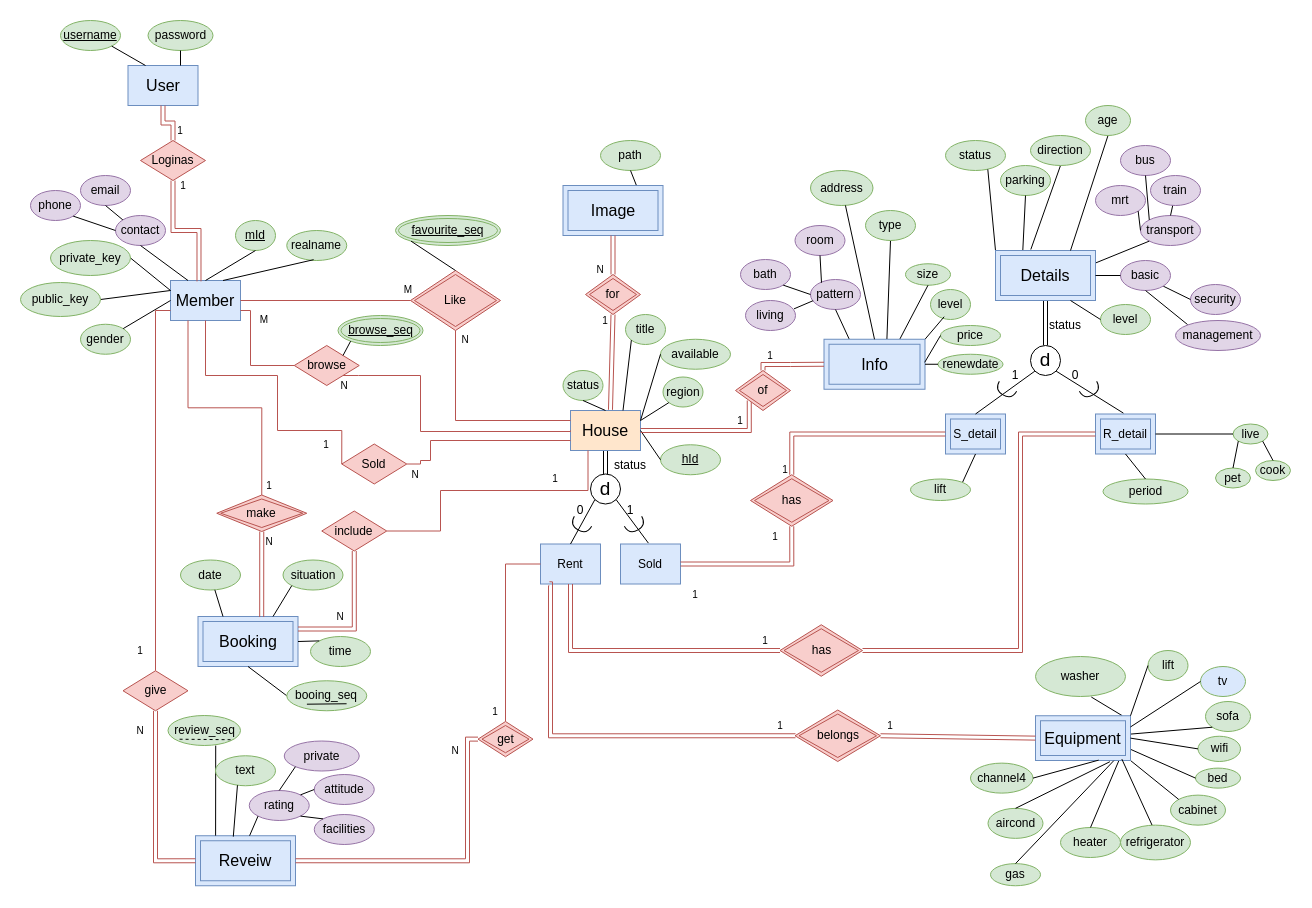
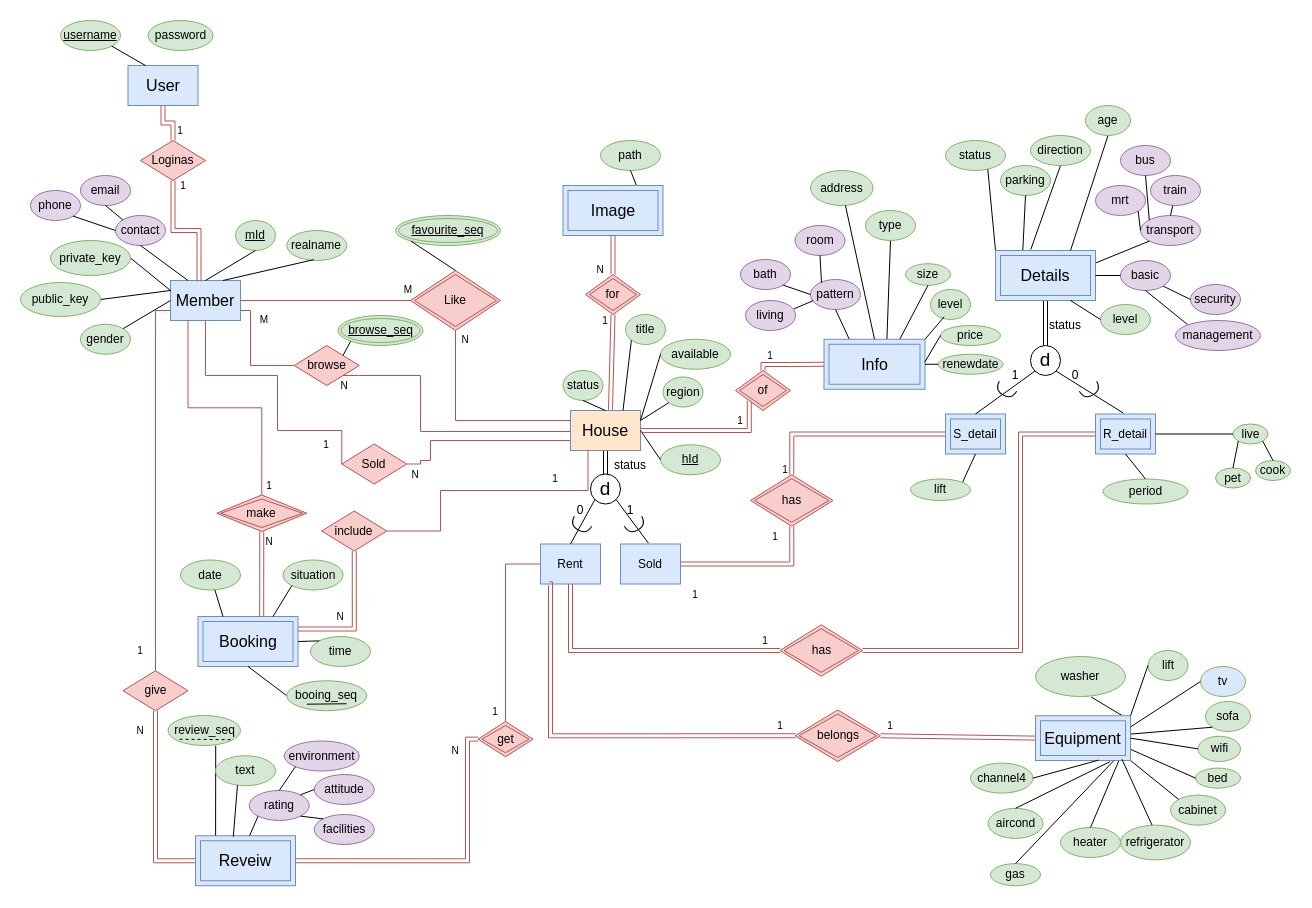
- <mxCell id="208" value="" style="endArrow=none;html=1;rounded=0;exitX=0.75;exitY=0;exitDx=0;exitDy=0;" parent="1" source="204" target="206" edge="1"><mxGeometry width="50" height="50" relative="1" as="geometry"><mxPoint x="355.5" y="64" as="sourcePoint" /><mxPoint x="392.5" y="40" as="targetPoint" /></mxGeometry></mxCell>
- <mxCell id="98" value="private" style="ellipse;whiteSpace=wrap;html=1;fillColor=#e1d5e7;strokeColor=#9673a6;" parent="1" vertex="1"><mxGeometry x="283.75" y="740.5" width="75" height="30" as="geometry" /></mxCell>
+ <mxCell id="98" value="environment" style="ellipse;whiteSpace=wrap;html=1;fillColor=#e1d5e7;strokeColor=#9673a6;" parent="1" vertex="1"><mxGeometry x="283.75" y="740.5" width="75" height="30" as="geometry" /></mxCell>
